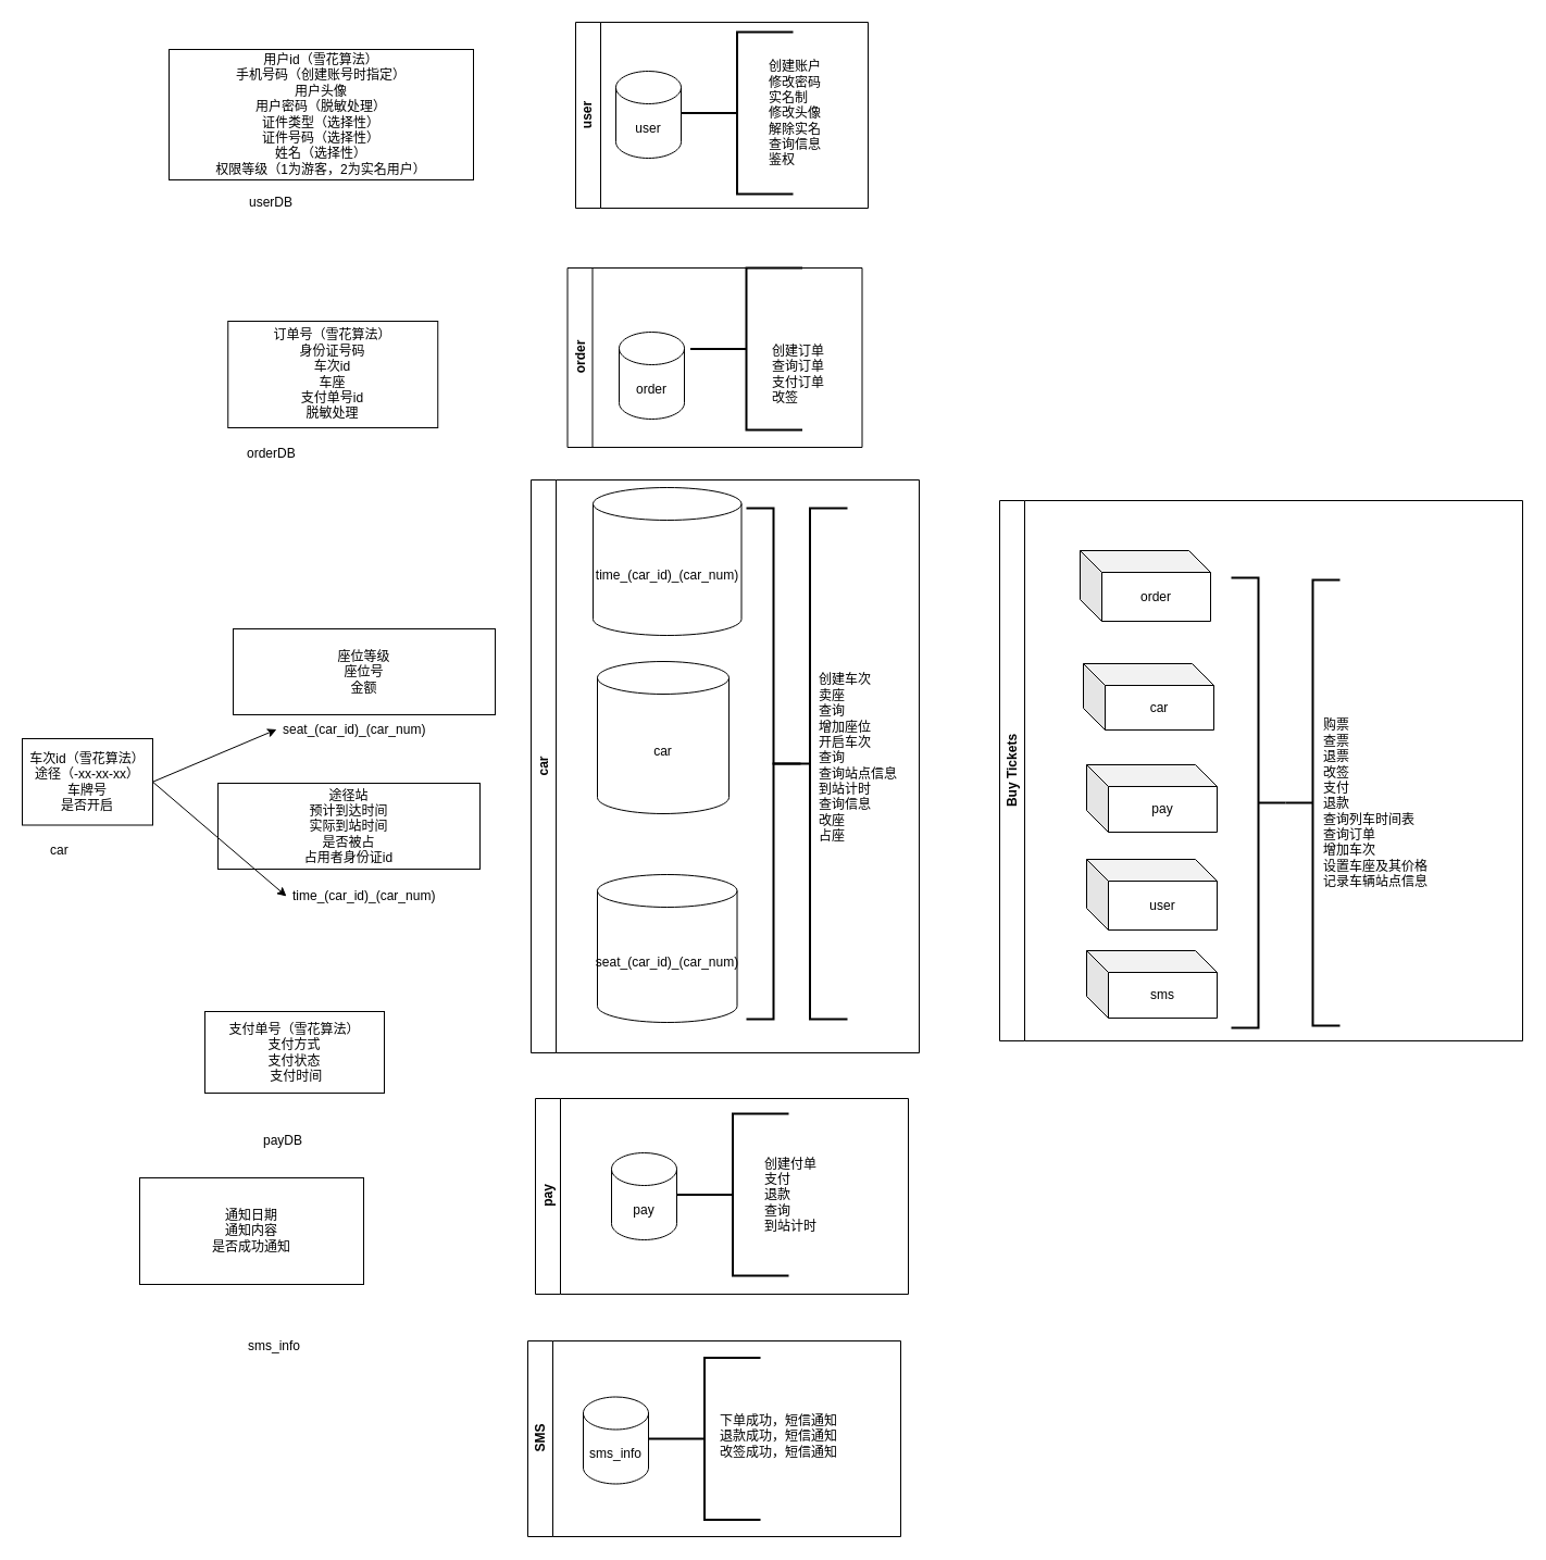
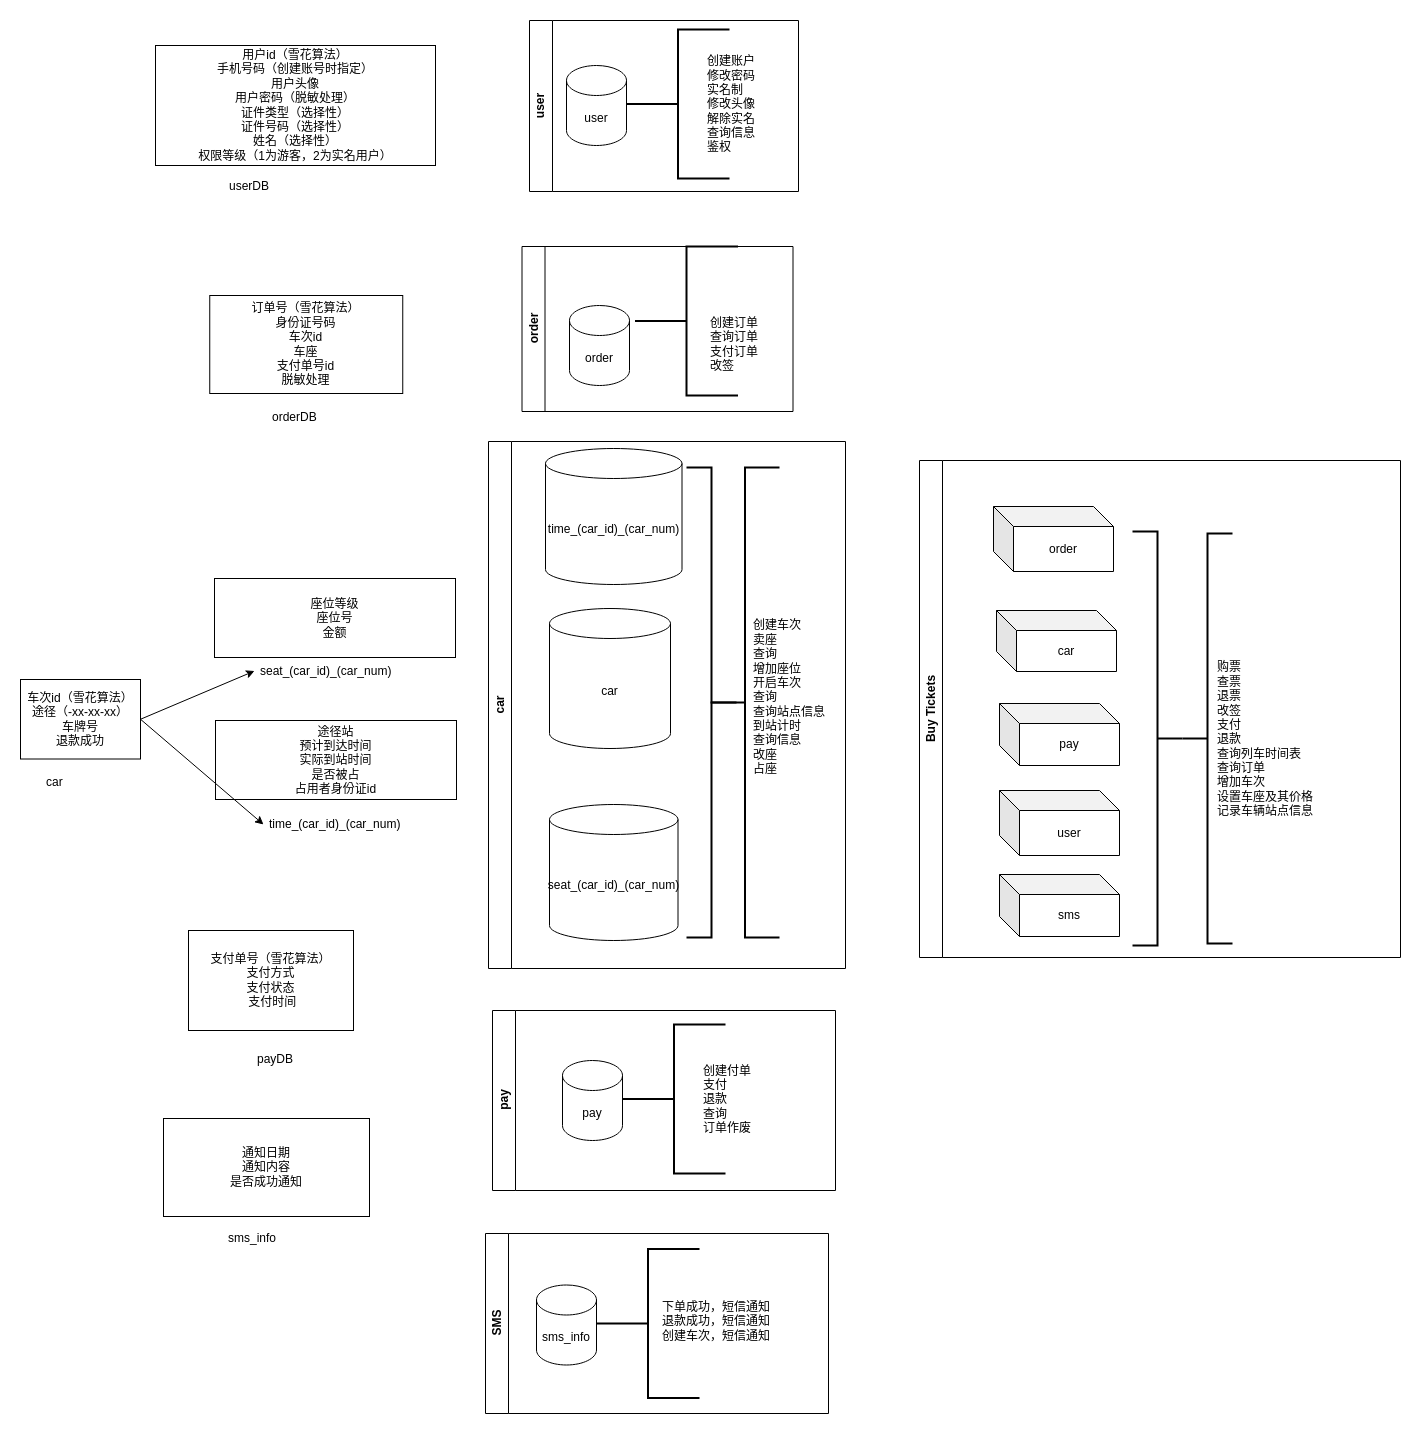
- <mxCell id="4" value="orderDB" style="text;strokeColor=none;fillColor=none;align=left;verticalAlign=middle;spacingLeft=4;spacingRight=4;overflow=hidden;points=[[0,0.5],[1,0.5]];portConstraint=eastwest;rotatable=0;whiteSpace=wrap;html=1;" parent="1" vertex="1"><mxGeometry x="220.75" y="402" width="80" height="30" as="geometry" /></mxCell>
+ <mxCell id="4" value="orderDB" style="text;strokeColor=none;fillColor=none;align=left;verticalAlign=middle;spacingLeft=4;spacingRight=4;overflow=hidden;points=[[0,0.5],[1,0.5]];portConstraint=eastwest;rotatable=0;whiteSpace=wrap;html=1;" parent="1" vertex="1"><mxGeometry x="265.75" y="402" width="80" height="30" as="geometry" /></mxCell>
- <mxCell id="8" value="车次id（雪花算法）&lt;br&gt;途径（-xx-xx-xx）&lt;br&gt;车牌号&lt;br&gt;是否开启" style="rounded=0;whiteSpace=wrap;html=1;" parent="1" vertex="1"><mxGeometry x="20" y="679" width="120" height="79.5" as="geometry" /></mxCell>
+ <mxCell id="8" value="车次id（雪花算法）&lt;br&gt;途径（-xx-xx-xx）&lt;br&gt;车牌号&lt;br&gt;退款成功" style="rounded=0;whiteSpace=wrap;html=1;" parent="1" vertex="1"><mxGeometry x="20" y="679" width="120" height="79.5" as="geometry" /></mxCell>
- <mxCell id="47" value="途径站&lt;br&gt;预计到达时间&lt;br&gt;实际到站时间&lt;br&gt;是否被占&lt;br style=&quot;border-color: var(--border-color);&quot;&gt;占用者身份证id" style="rounded=0;whiteSpace=wrap;html=1;" parent="1" vertex="1"><mxGeometry x="200" y="720" width="241" height="79" as="geometry" /></mxCell>
+ <mxCell id="47" value="途径站&lt;br&gt;预计到达时间&lt;br&gt;实际到站时间&lt;br&gt;是否被占&lt;br style=&quot;border-color: var(--border-color);&quot;&gt;占用者身份证id" style="rounded=0;whiteSpace=wrap;html=1;" parent="1" vertex="1"><mxGeometry x="215" y="720" width="241" height="79" as="geometry" /></mxCell>
- <mxCell id="7" value="支付单号（雪花算法）&lt;br&gt;支付方式&lt;br&gt;支付状态&lt;br&gt;&amp;nbsp;支付时间" style="rounded=0;whiteSpace=wrap;html=1;" parent="1" vertex="1"><mxGeometry x="188" y="930" width="165" height="75" as="geometry" /></mxCell>
+ <mxCell id="7" value="支付单号（雪花算法）&lt;br&gt;支付方式&lt;br&gt;支付状态&lt;br&gt;&amp;nbsp;支付时间" style="rounded=0;whiteSpace=wrap;html=1;" parent="1" vertex="1"><mxGeometry x="188" y="930" width="165" height="100" as="geometry" /></mxCell>
- <mxCell id="6" value="payDB&lt;br&gt;" style="text;strokeColor=none;fillColor=none;align=left;verticalAlign=middle;spacingLeft=4;spacingRight=4;overflow=hidden;points=[[0,0.5],[1,0.5]];portConstraint=eastwest;rotatable=0;whiteSpace=wrap;html=1;" parent="1" vertex="1"><mxGeometry x="236" y="1034" width="80" height="30" as="geometry" /></mxCell>
+ <mxCell id="6" value="payDB&lt;br&gt;" style="text;strokeColor=none;fillColor=none;align=left;verticalAlign=middle;spacingLeft=4;spacingRight=4;overflow=hidden;points=[[0,0.5],[1,0.5]];portConstraint=eastwest;rotatable=0;whiteSpace=wrap;html=1;" parent="1" vertex="1"><mxGeometry x="251" y="1044" width="80" height="30" as="geometry" /></mxCell>
- <mxCell id="22" value="&lt;div style=&quot;text-align: left;&quot;&gt;创建付单&lt;/div&gt;&lt;div style=&quot;text-align: left;&quot;&gt;支付&lt;/div&gt;&lt;div style=&quot;text-align: left;&quot;&gt;退款&lt;/div&gt;&lt;div style=&quot;text-align: left;&quot;&gt;查询&lt;/div&gt;&lt;div style=&quot;text-align: left;&quot;&gt;到站计时&lt;/div&gt;" style="text;html=1;strokeColor=none;fillColor=none;align=center;verticalAlign=middle;whiteSpace=wrap;rounded=0;" parent="1" vertex="1"><mxGeometry x="674" y="1026" width="106" height="146" as="geometry" /></mxCell>
+ <mxCell id="22" value="&lt;div style=&quot;text-align: left;&quot;&gt;创建付单&lt;/div&gt;&lt;div style=&quot;text-align: left;&quot;&gt;支付&lt;/div&gt;&lt;div style=&quot;text-align: left;&quot;&gt;退款&lt;/div&gt;&lt;div style=&quot;text-align: left;&quot;&gt;查询&lt;/div&gt;&lt;div style=&quot;text-align: left;&quot;&gt;订单作废&lt;/div&gt;" style="text;html=1;strokeColor=none;fillColor=none;align=center;verticalAlign=middle;whiteSpace=wrap;rounded=0;" parent="1" vertex="1"><mxGeometry x="674" y="1026" width="106" height="146" as="geometry" /></mxCell>
- <mxCell id="41" value="通知日期&lt;br&gt;通知内容&lt;br&gt;是否成功通知" style="rounded=0;whiteSpace=wrap;html=1;" parent="1" vertex="1"><mxGeometry x="128" y="1083" width="206" height="98" as="geometry" /></mxCell>
+ <mxCell id="41" value="通知日期&lt;br&gt;通知内容&lt;br&gt;是否成功通知" style="rounded=0;whiteSpace=wrap;html=1;" parent="1" vertex="1"><mxGeometry x="163" y="1118" width="206" height="98" as="geometry" /></mxCell>
- <mxCell id="46" value="下单成功，短信通知&lt;br&gt;退款成功，短信通知&lt;br&gt;改签成功，短信通知" style="text;strokeColor=none;fillColor=none;align=left;verticalAlign=middle;spacingLeft=4;spacingRight=4;overflow=hidden;points=[[0,0.5],[1,0.5]];portConstraint=eastwest;rotatable=0;whiteSpace=wrap;html=1;" parent="43" vertex="1"><mxGeometry x="171" y="19" width="162" height="138" as="geometry" /></mxCell>
+ <mxCell id="46" value="下单成功，短信通知&lt;br&gt;退款成功，短信通知&lt;br&gt;创建车次，短信通知" style="text;strokeColor=none;fillColor=none;align=left;verticalAlign=middle;spacingLeft=4;spacingRight=4;overflow=hidden;points=[[0,0.5],[1,0.5]];portConstraint=eastwest;rotatable=0;whiteSpace=wrap;html=1;" parent="43" vertex="1"><mxGeometry x="171" y="19" width="162" height="138" as="geometry" /></mxCell>
